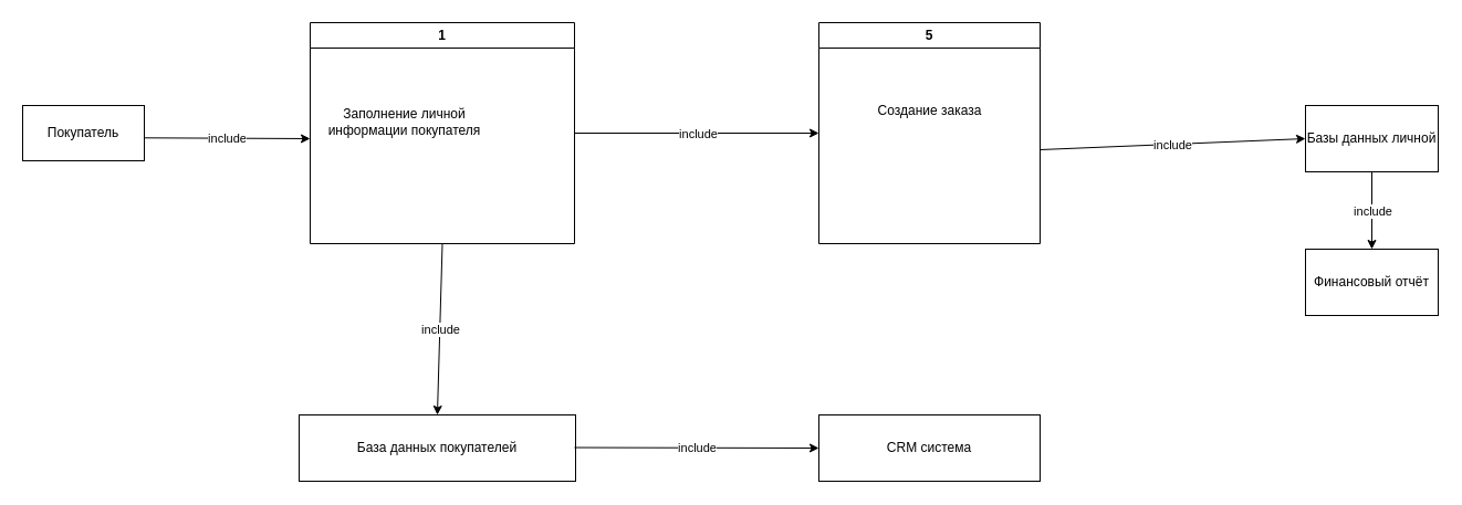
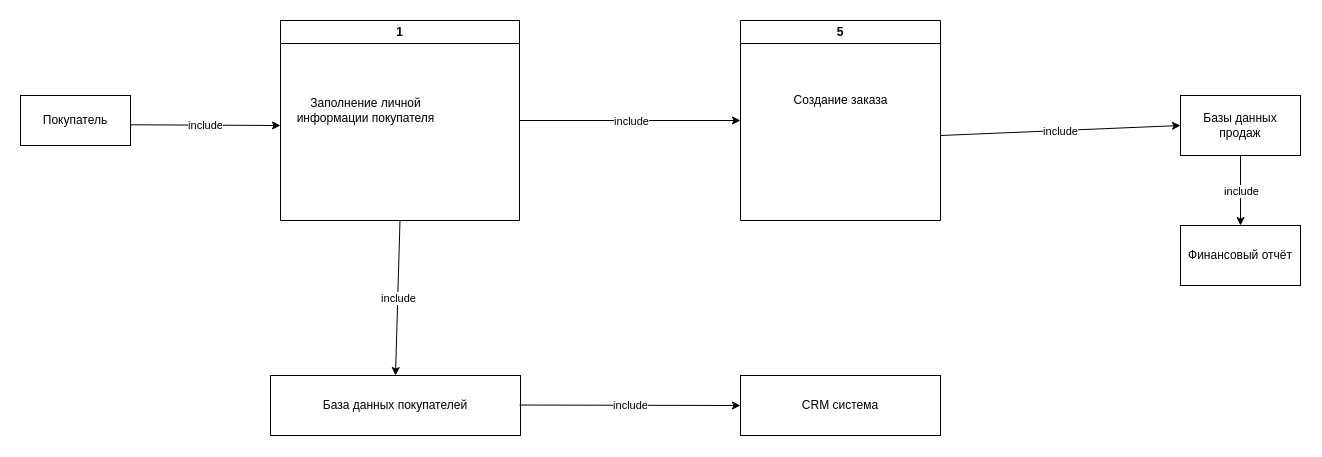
- <mxCell id="7" value="Базы данных личной" style="rounded=0;whiteSpace=wrap;html=1;" parent="1" vertex="1"><mxGeometry x="1180" y="95" width="120" height="60" as="geometry" /></mxCell>
+ <mxCell id="7" value="Базы данных продаж" style="rounded=0;whiteSpace=wrap;html=1;" parent="1" vertex="1"><mxGeometry x="1180" y="95" width="120" height="60" as="geometry" /></mxCell>
